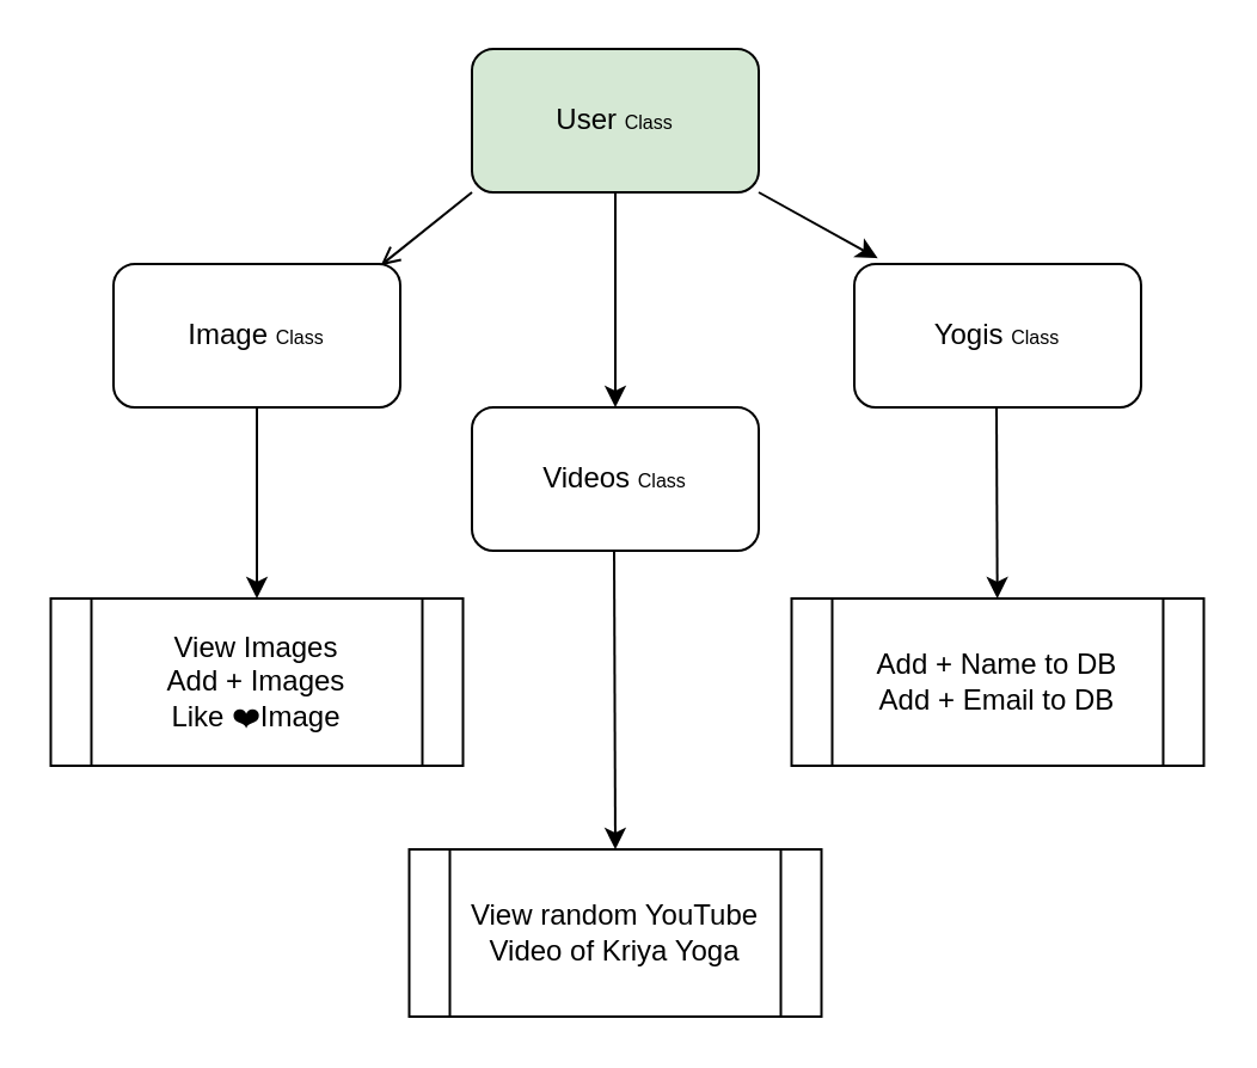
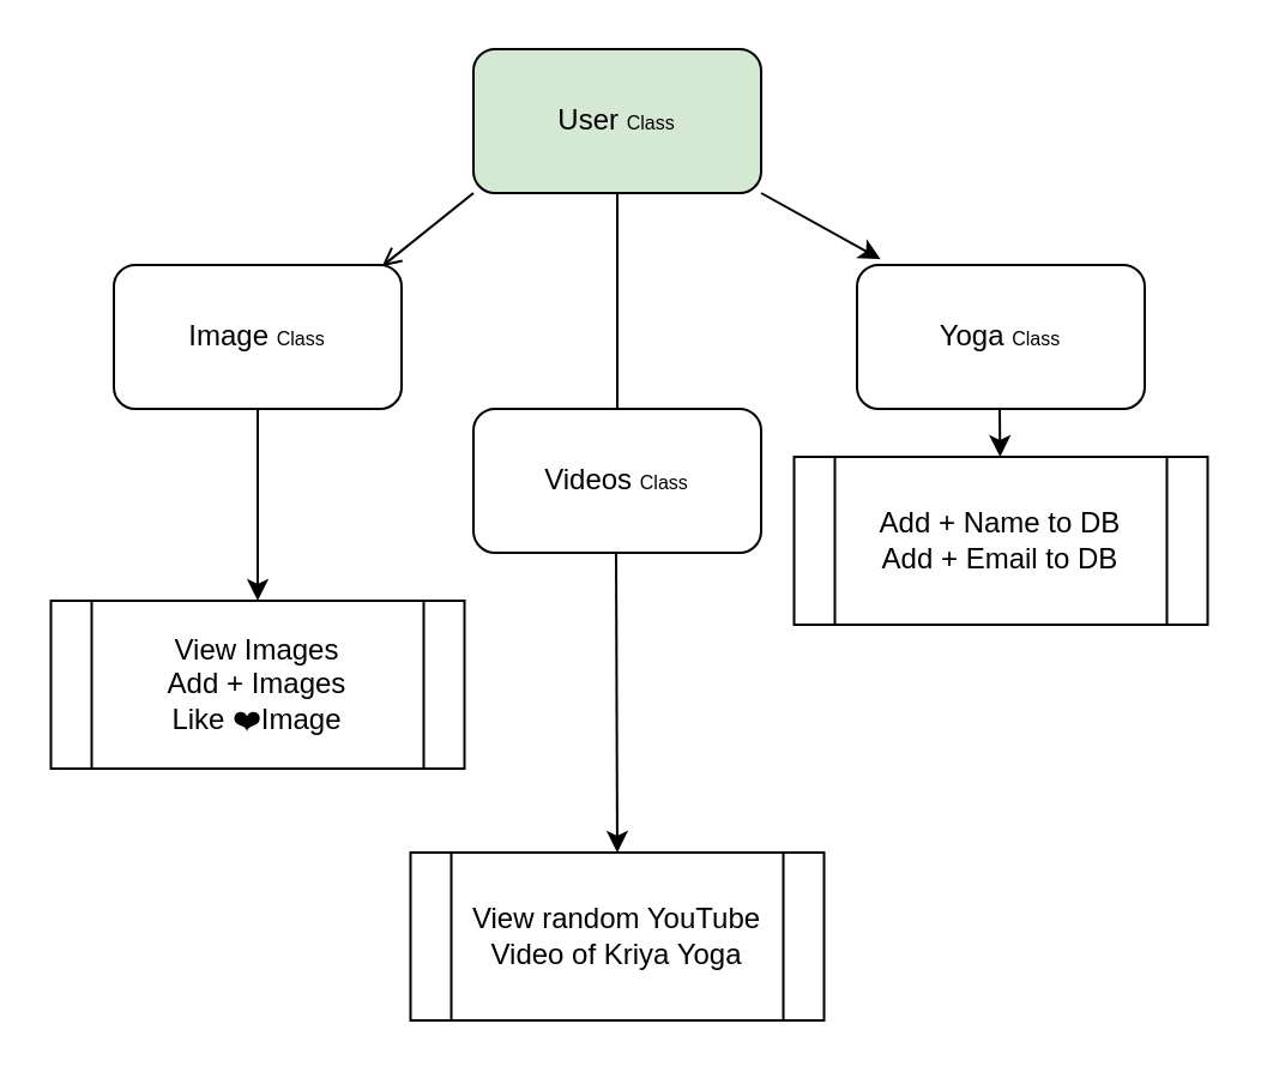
- <mxCell id="8" value="Yogis &lt;font style=&quot;font-size: 8px&quot;&gt;Class&lt;/font&gt;" style="rounded=1;whiteSpace=wrap;html=1;" vertex="1" parent="1"><mxGeometry x="357" y="110" width="120" height="60" as="geometry" /></mxCell>
+ <mxCell id="8" value="Yoga &lt;font style=&quot;font-size: 8px&quot;&gt;Class&lt;/font&gt;" style="rounded=1;whiteSpace=wrap;html=1;" vertex="1" parent="1"><mxGeometry x="357" y="110" width="120" height="60" as="geometry" /></mxCell>
- <mxCell id="2" value="" style="endArrow=classic;html=1;exitX=0.5;exitY=1;exitDx=0;exitDy=0;entryX=0.5;entryY=0;entryDx=0;entryDy=0;" edge="1" parent="1" source="5" target="7"><mxGeometry width="50" height="50" relative="1" as="geometry"><mxPoint x="239.5" y="260" as="sourcePoint" /><mxPoint x="257" y="179" as="targetPoint" /></mxGeometry></mxCell>
+ <mxCell id="2" value="" style="endArrow=none;html=1;exitX=0.5;exitY=1;exitDx=0;exitDy=0;entryX=0.5;entryY=0;entryDx=0;entryDy=0;" edge="1" parent="1" source="5" target="7"><mxGeometry width="50" height="50" relative="1" as="geometry"><mxPoint x="239.5" y="260" as="sourcePoint" /><mxPoint x="257" y="179" as="targetPoint" /></mxGeometry></mxCell>
- <mxCell id="13" value="Add + Name to DB&lt;br&gt;Add + Email to DB" style="shape=process;whiteSpace=wrap;html=1;backgroundOutline=1;" vertex="1" parent="1"><mxGeometry x="330.75" y="250" width="172.5" height="70" as="geometry" /></mxCell>
+ <mxCell id="13" value="Add + Name to DB&lt;br&gt;Add + Email to DB" style="shape=process;whiteSpace=wrap;html=1;backgroundOutline=1;" vertex="1" parent="1"><mxGeometry x="330.75" y="190" width="172.5" height="70" as="geometry" /></mxCell>
